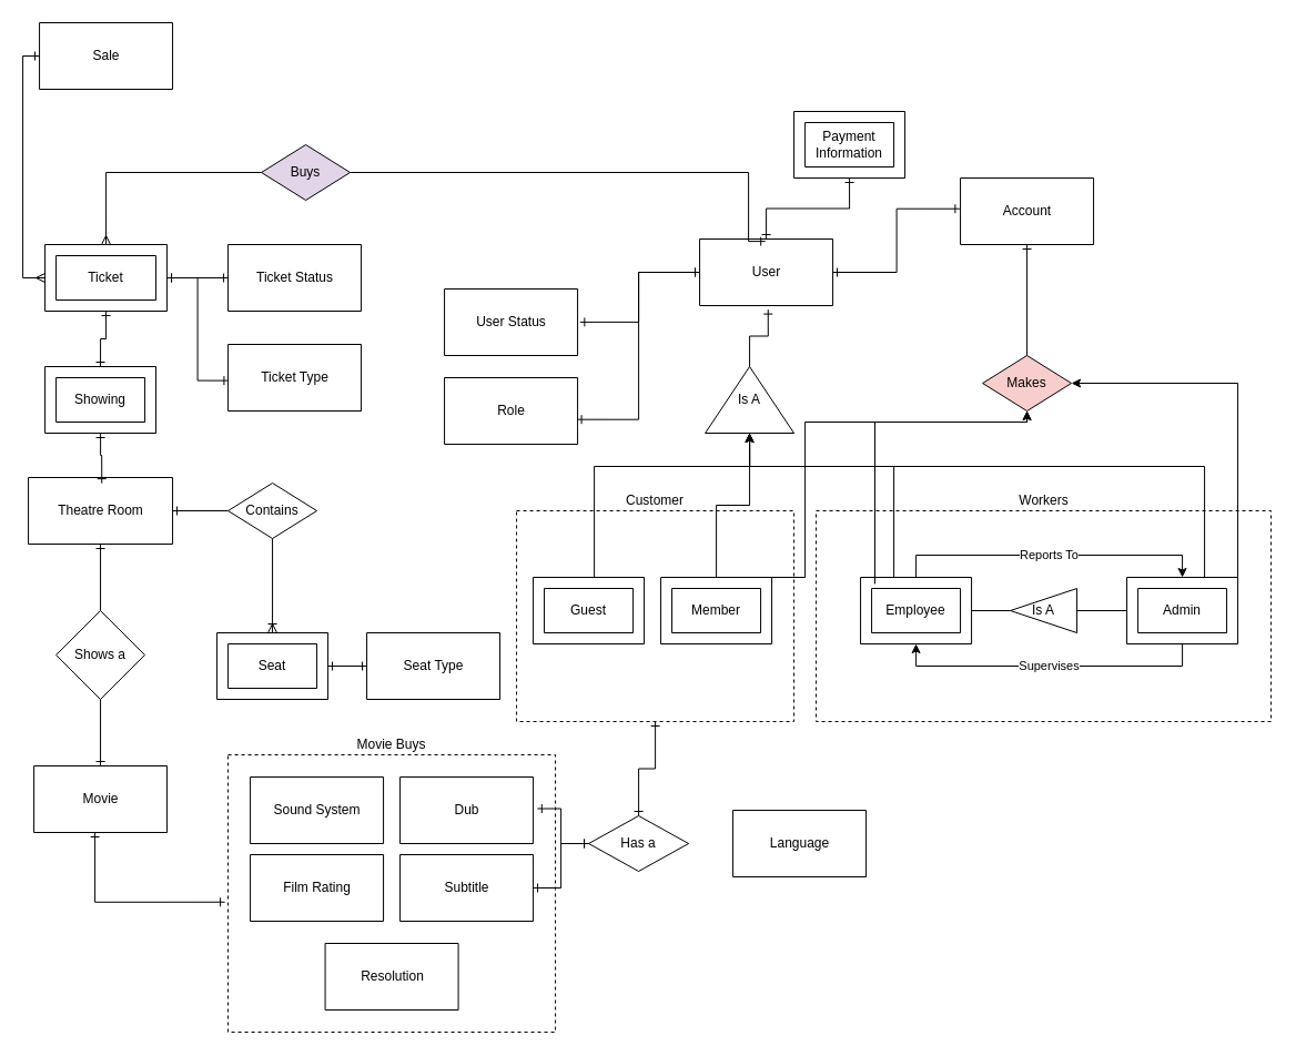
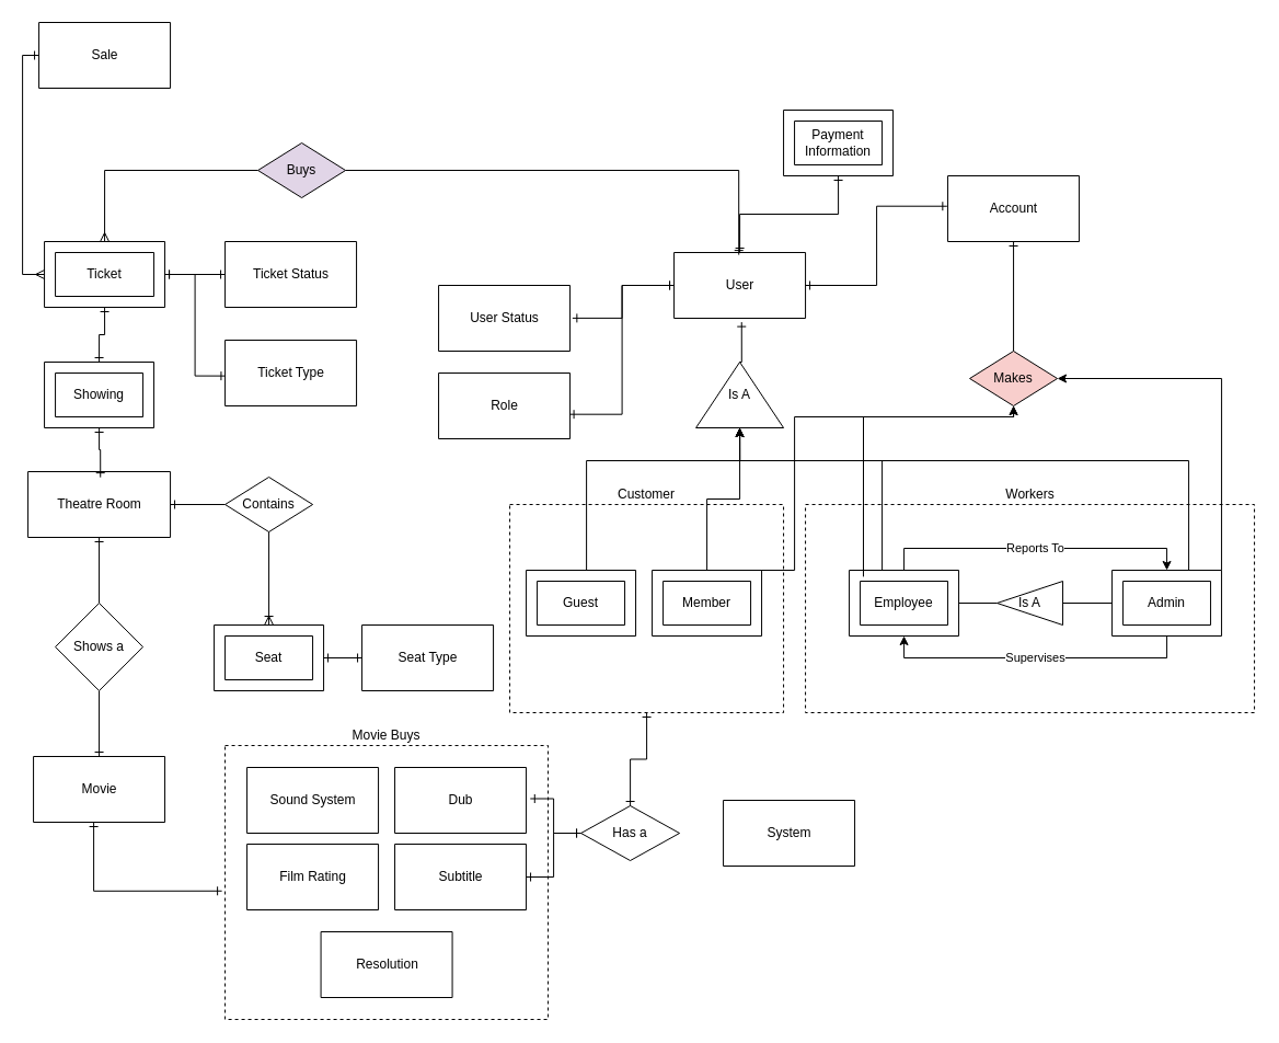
- <mxCell id="22" value="User" style="verticalLabelPosition=middle;verticalAlign=middle;html=1;shape=mxgraph.basic.rect;fillColor2=none;strokeWidth=1;size=20;indent=5;labelPosition=center;align=center;" vertex="1" parent="1"><mxGeometry x="630.07" y="215" width="120" height="60" as="geometry" /></mxCell>
+ <mxCell id="22" value="User" style="verticalLabelPosition=middle;verticalAlign=middle;html=1;shape=mxgraph.basic.rect;fillColor2=none;strokeWidth=1;size=20;indent=5;labelPosition=center;align=center;" vertex="1" parent="1"><mxGeometry x="615.07" y="230" width="120" height="60" as="geometry" /></mxCell>
- <mxCell id="14" value="Language" style="verticalLabelPosition=middle;verticalAlign=middle;html=1;shape=mxgraph.basic.rect;fillColor2=none;strokeWidth=1;size=20;indent=5;labelPosition=center;align=center;" vertex="1" parent="1"><mxGeometry x="660.07" y="730" width="120" height="60" as="geometry" /></mxCell>
+ <mxCell id="14" value="System" style="verticalLabelPosition=middle;verticalAlign=middle;html=1;shape=mxgraph.basic.rect;fillColor2=none;strokeWidth=1;size=20;indent=5;labelPosition=center;align=center;" vertex="1" parent="1"><mxGeometry x="660.07" y="730" width="120" height="60" as="geometry" /></mxCell>
